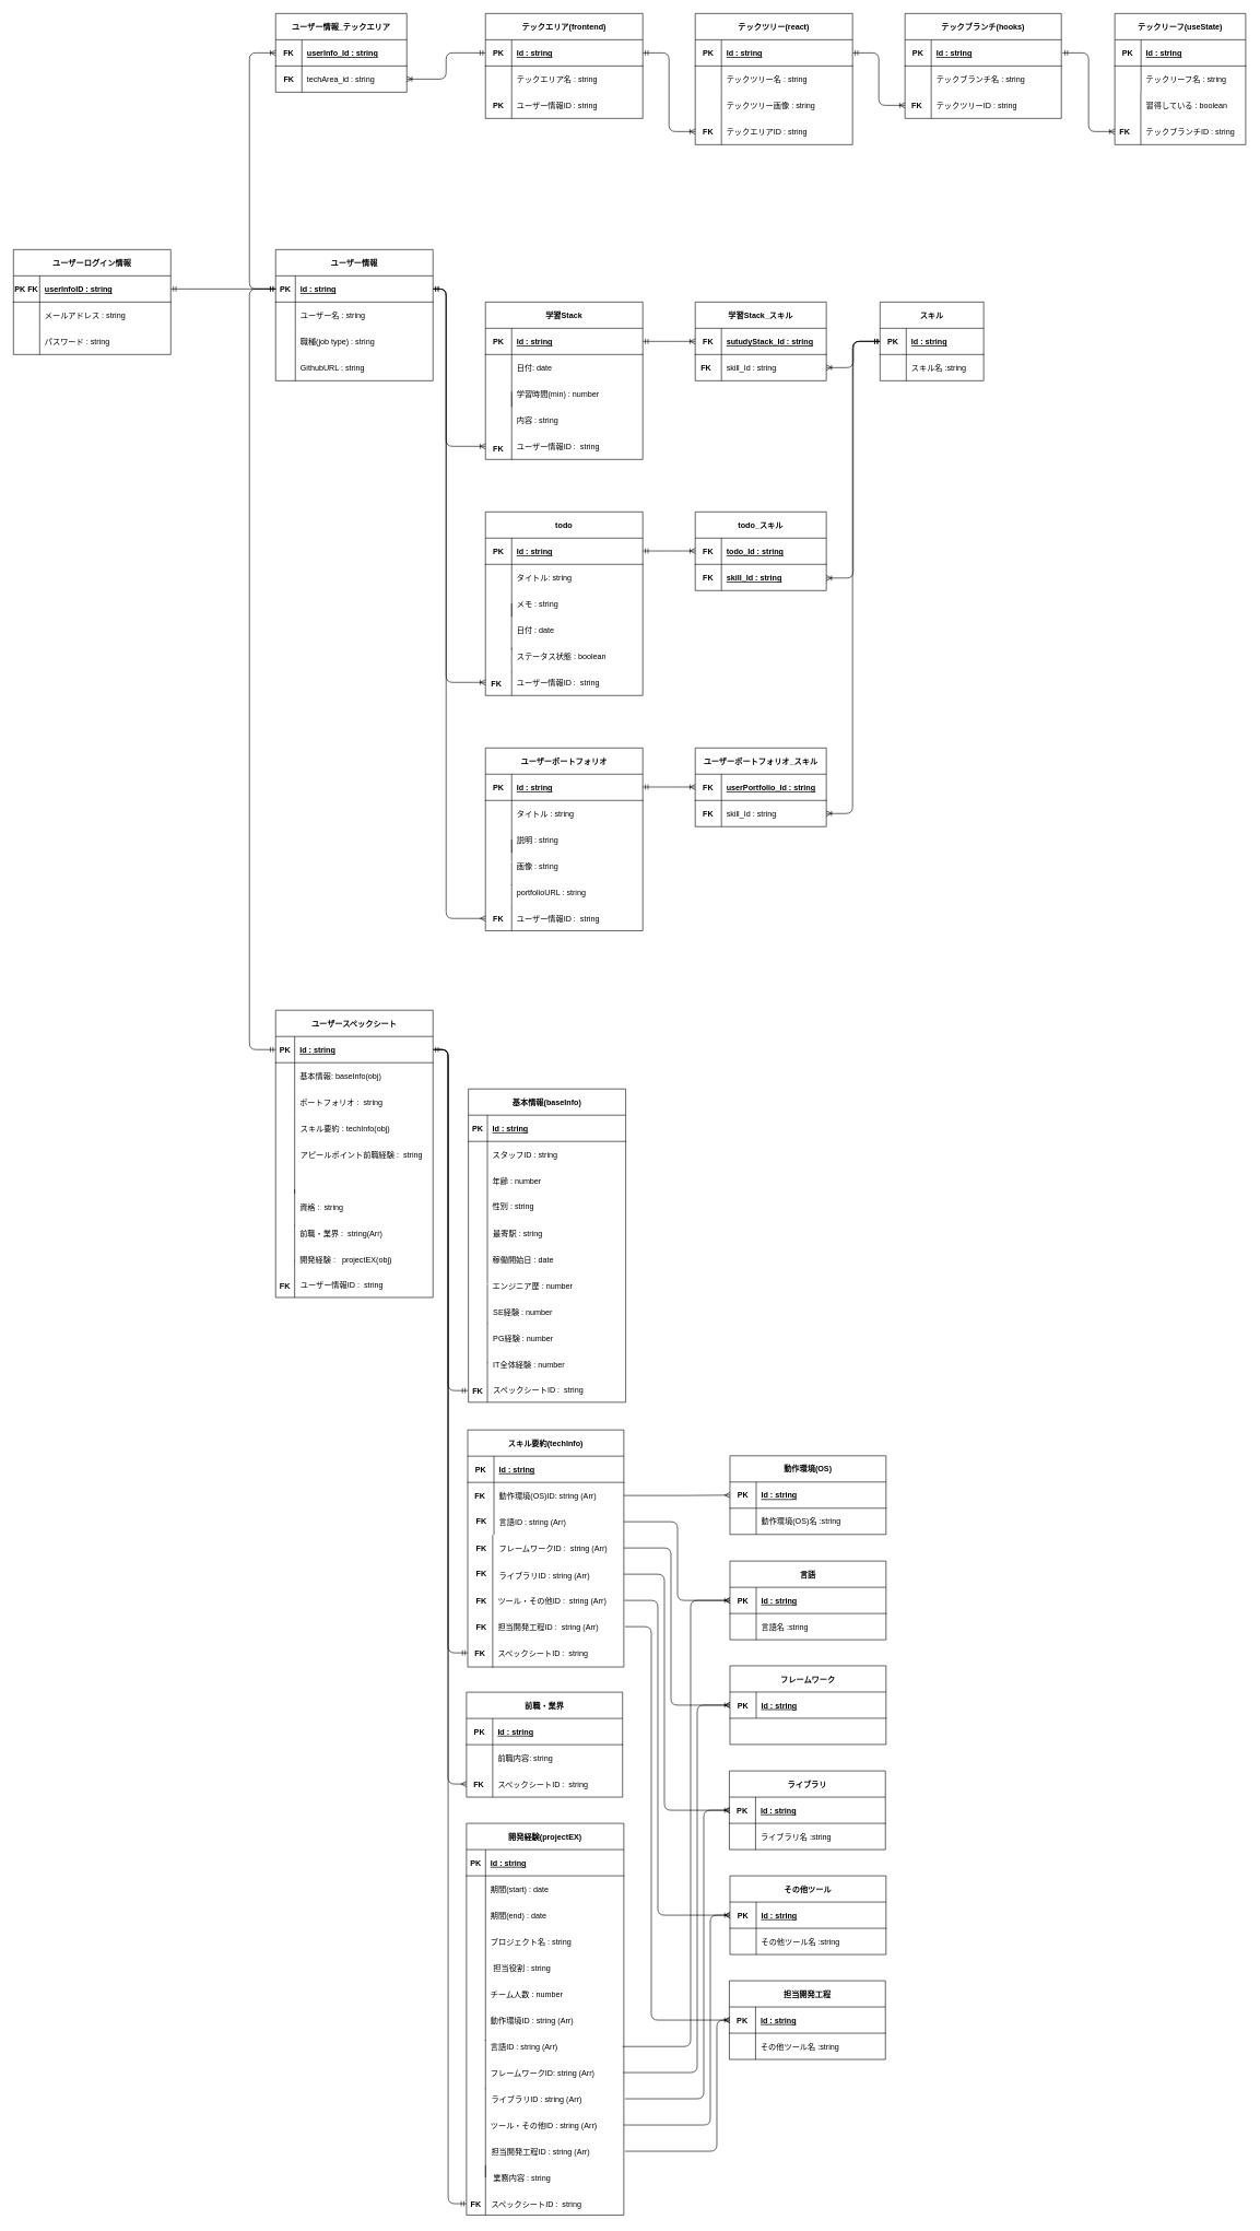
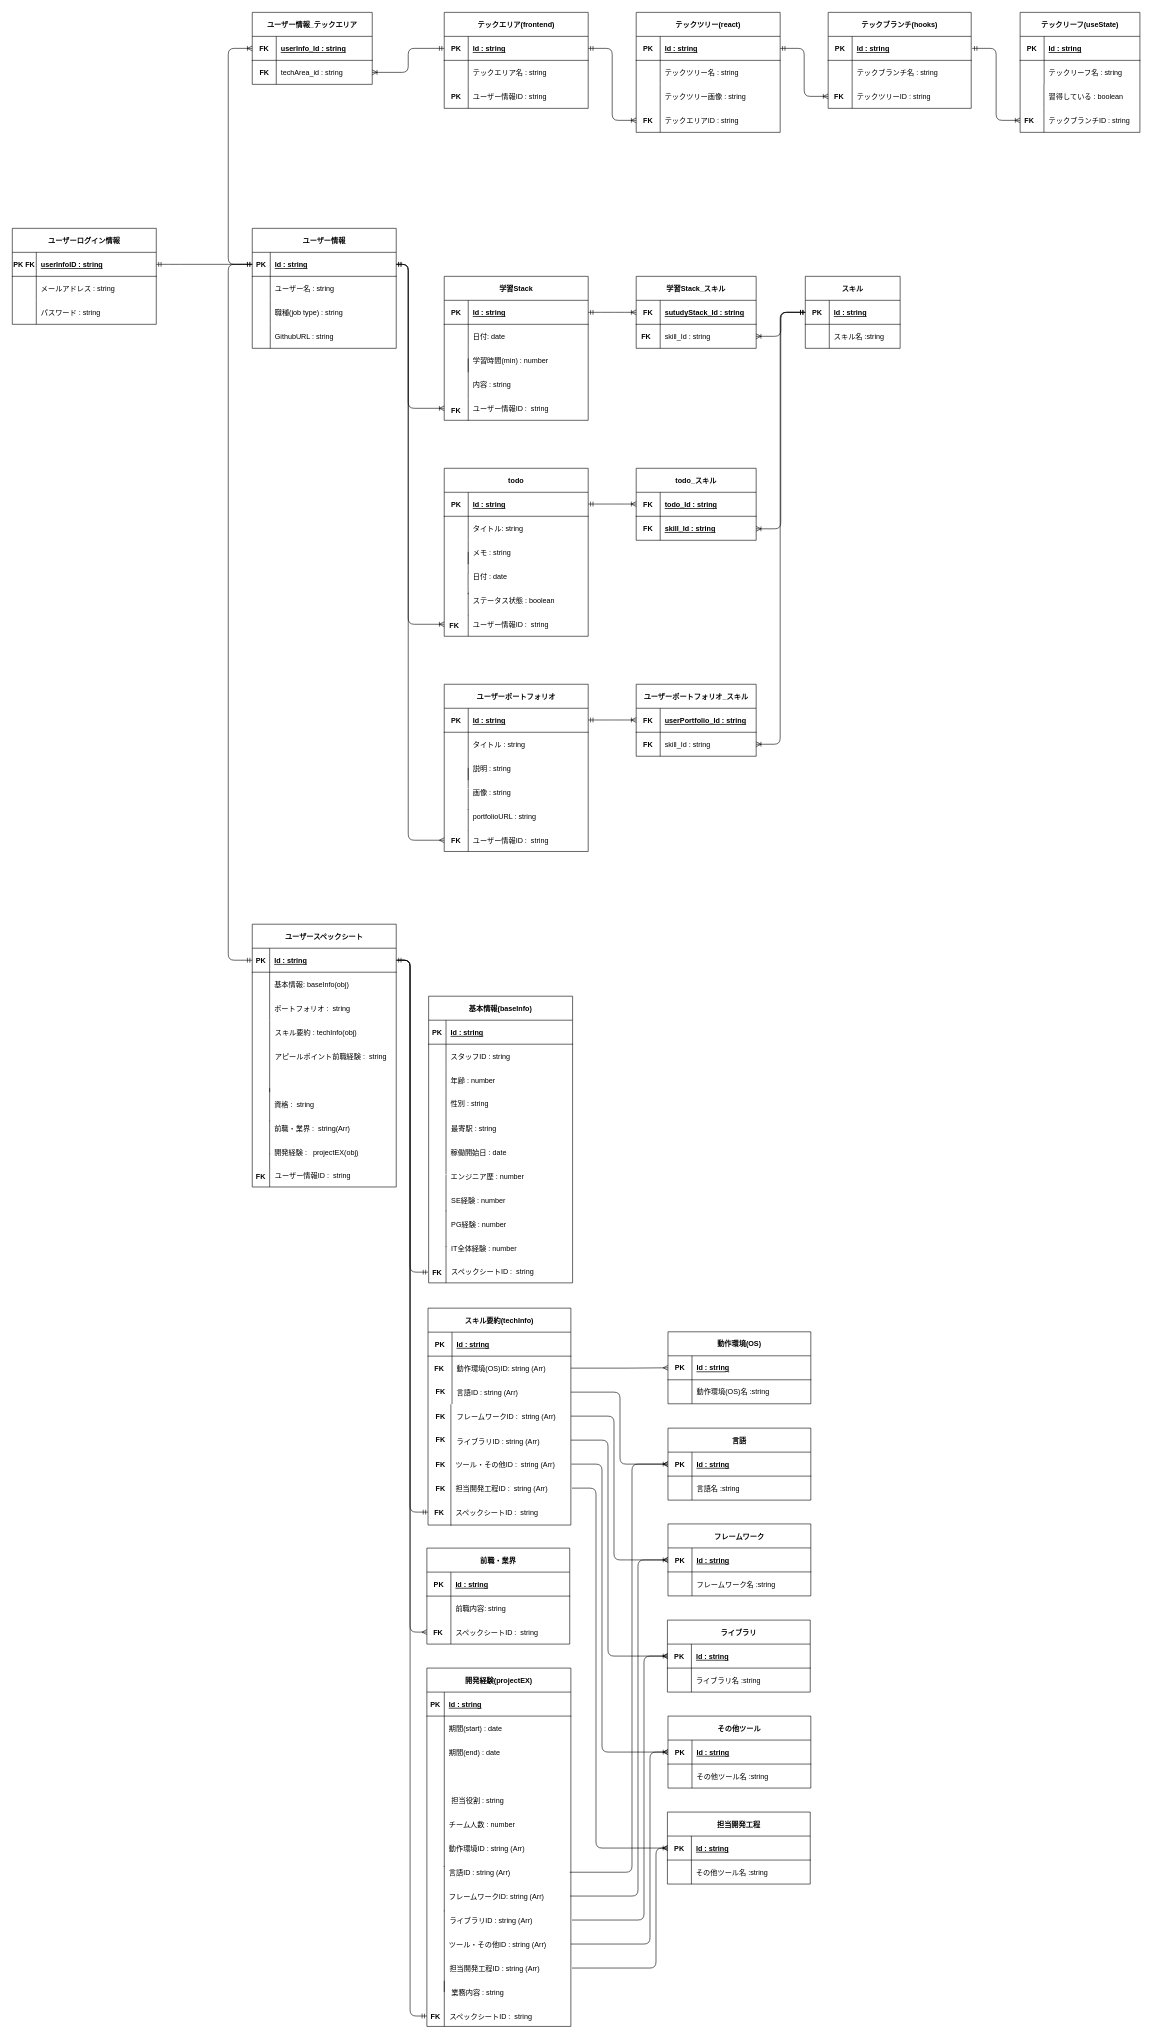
+ <mxCell id="279" value="フレームワーク名 :string" style="shape=partialRectangle;connectable=0;fillColor=none;top=0;left=0;bottom=0;right=0;align=left;spacingLeft=6;overflow=hidden;" vertex="1" parent="277"><mxGeometry x="40" width="198.1" height="40" as="geometry"><mxRectangle width="198.1" height="40" as="alternateBounds" /></mxGeometry></mxCell>
- <mxCell id="233" value="プロジェクト名 : string" style="shape=partialRectangle;connectable=0;fillColor=none;top=0;left=0;bottom=0;right=0;align=left;spacingLeft=6;overflow=hidden;" vertex="1" parent="222"><mxGeometry x="29" y="160" width="210" height="40" as="geometry"><mxRectangle width="210" height="40" as="alternateBounds" /></mxGeometry></mxCell>
